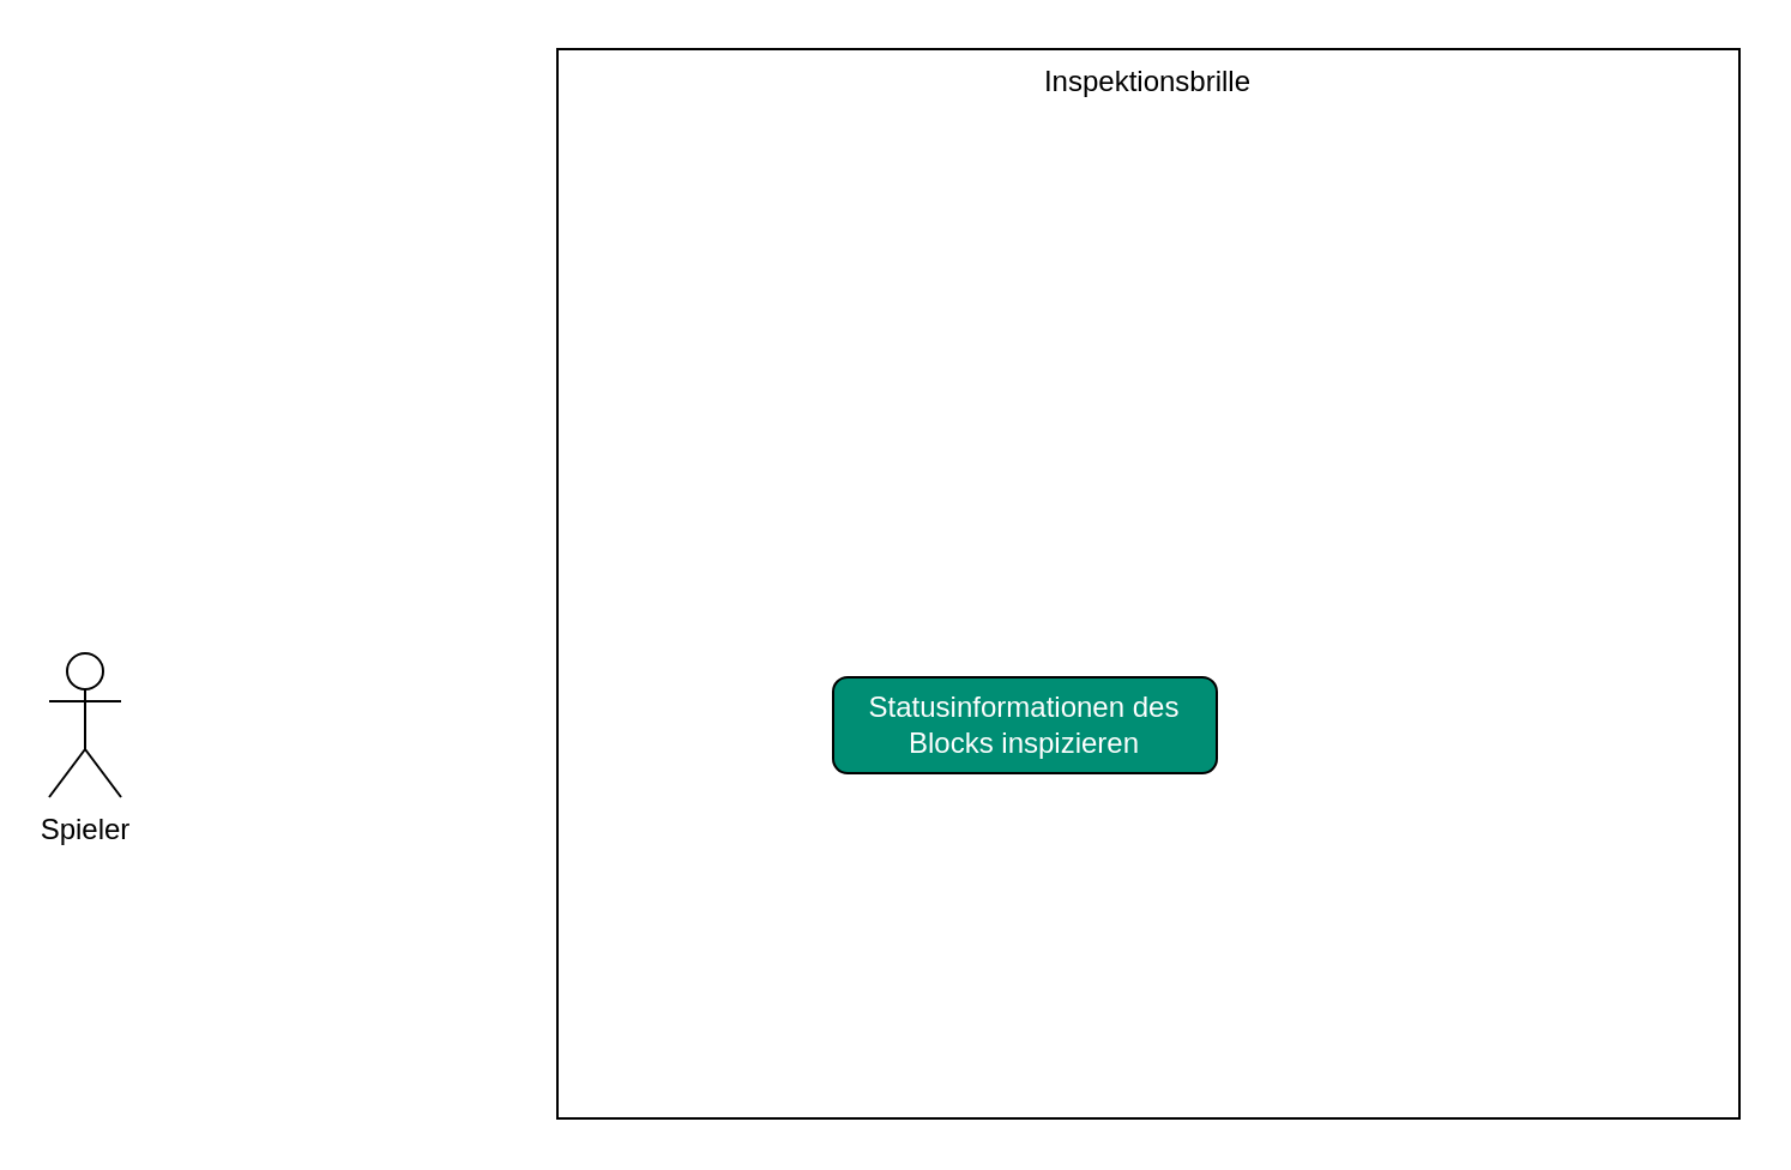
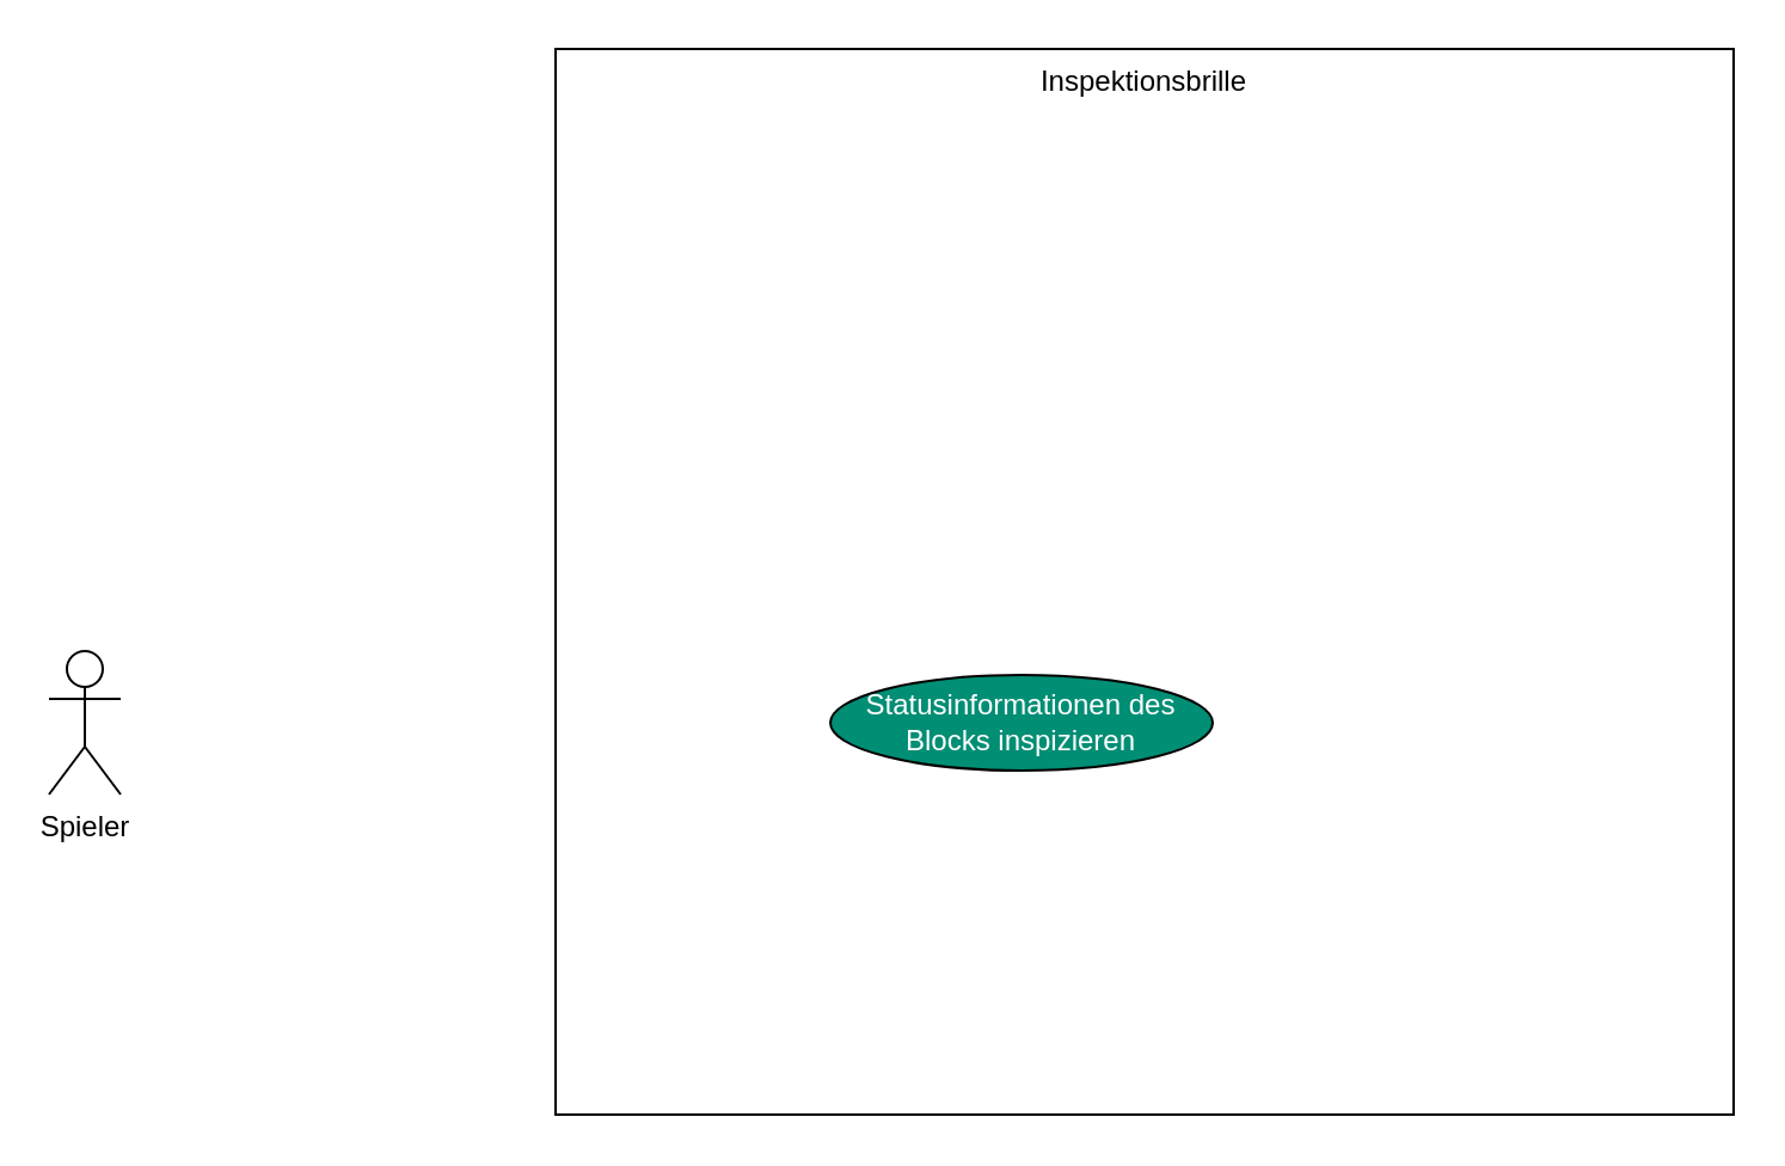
- <mxCell id="4" value="Statusinformationen des Blocks inspizieren" style="whiteSpace=wrap;html=1;fillColor=#008e74;fontColor=#FFFFFF;rounded=1;" parent="1" vertex="1"><mxGeometry x="347" y="282" width="160" height="40" as="geometry" /></mxCell>
+ <mxCell id="4" value="Statusinformationen des Blocks inspizieren" style="ellipse;whiteSpace=wrap;html=1;fillColor=#008e74;fontColor=#FFFFFF;" parent="1" vertex="1"><mxGeometry x="347" y="282" width="160" height="40" as="geometry" /></mxCell>
